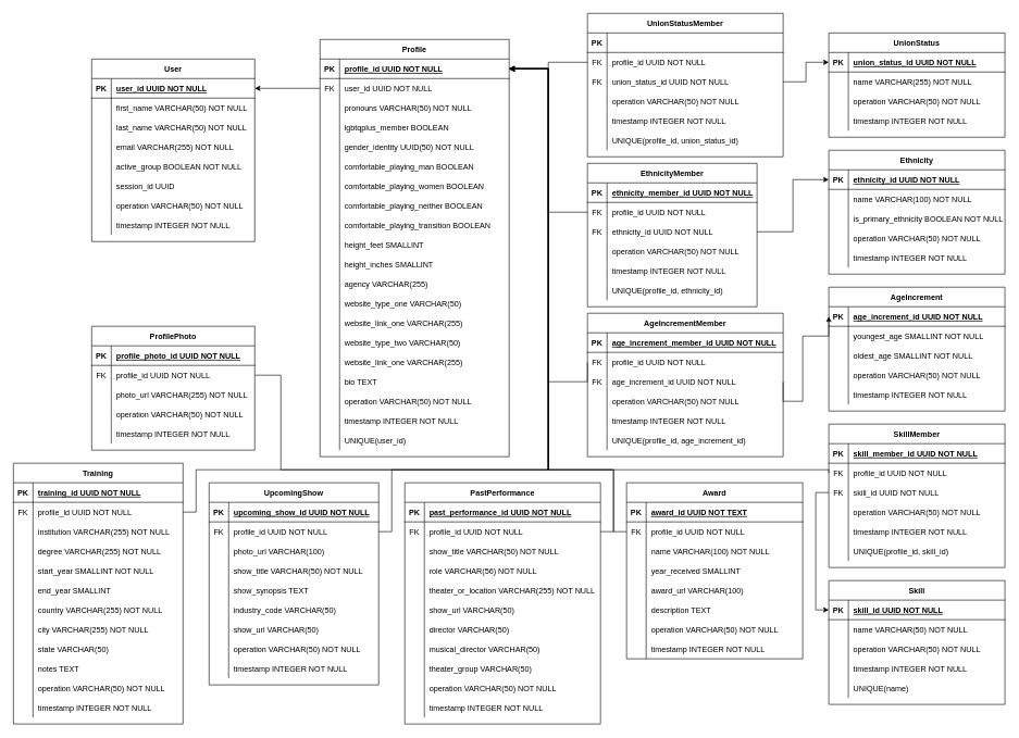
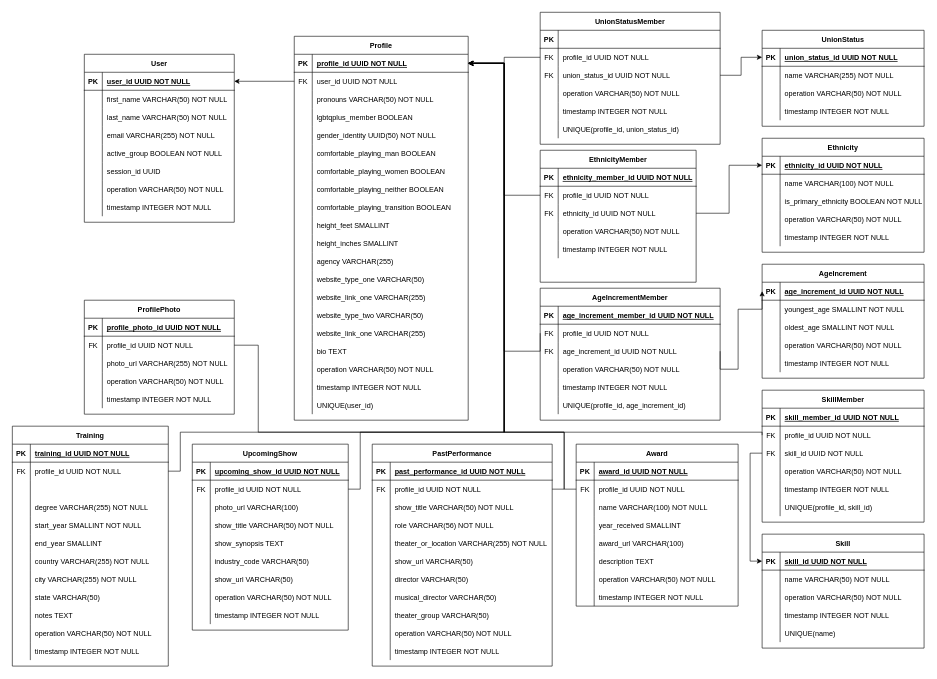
- <mxCell id="140" value="UNIQUE(profile_id, ethnicity_id)" style="shape=partialRectangle;overflow=hidden;connectable=0;fillColor=none;top=0;left=0;bottom=0;right=0;align=left;spacingLeft=6;" parent="138" vertex="1"><mxGeometry x="30" width="230" height="30" as="geometry" /></mxCell>
- <mxCell id="358" value="award_id UUID NOT TEXT " style="shape=partialRectangle;overflow=hidden;connectable=0;fillColor=none;top=0;left=0;bottom=0;right=0;align=left;spacingLeft=6;fontStyle=5;" parent="356" vertex="1"><mxGeometry x="30" width="240" height="30" as="geometry" /></mxCell>
+ <mxCell id="358" value="award_id UUID NOT NULL " style="shape=partialRectangle;overflow=hidden;connectable=0;fillColor=none;top=0;left=0;bottom=0;right=0;align=left;spacingLeft=6;fontStyle=5;" parent="356" vertex="1"><mxGeometry x="30" width="240" height="30" as="geometry" /></mxCell>
- <mxCell id="206" value="institution VARCHAR(255) NOT NULL" style="shape=partialRectangle;overflow=hidden;connectable=0;fillColor=none;top=0;left=0;bottom=0;right=0;align=left;spacingLeft=6;" parent="204" vertex="1"><mxGeometry x="30" width="230" height="30" as="geometry" /></mxCell>
